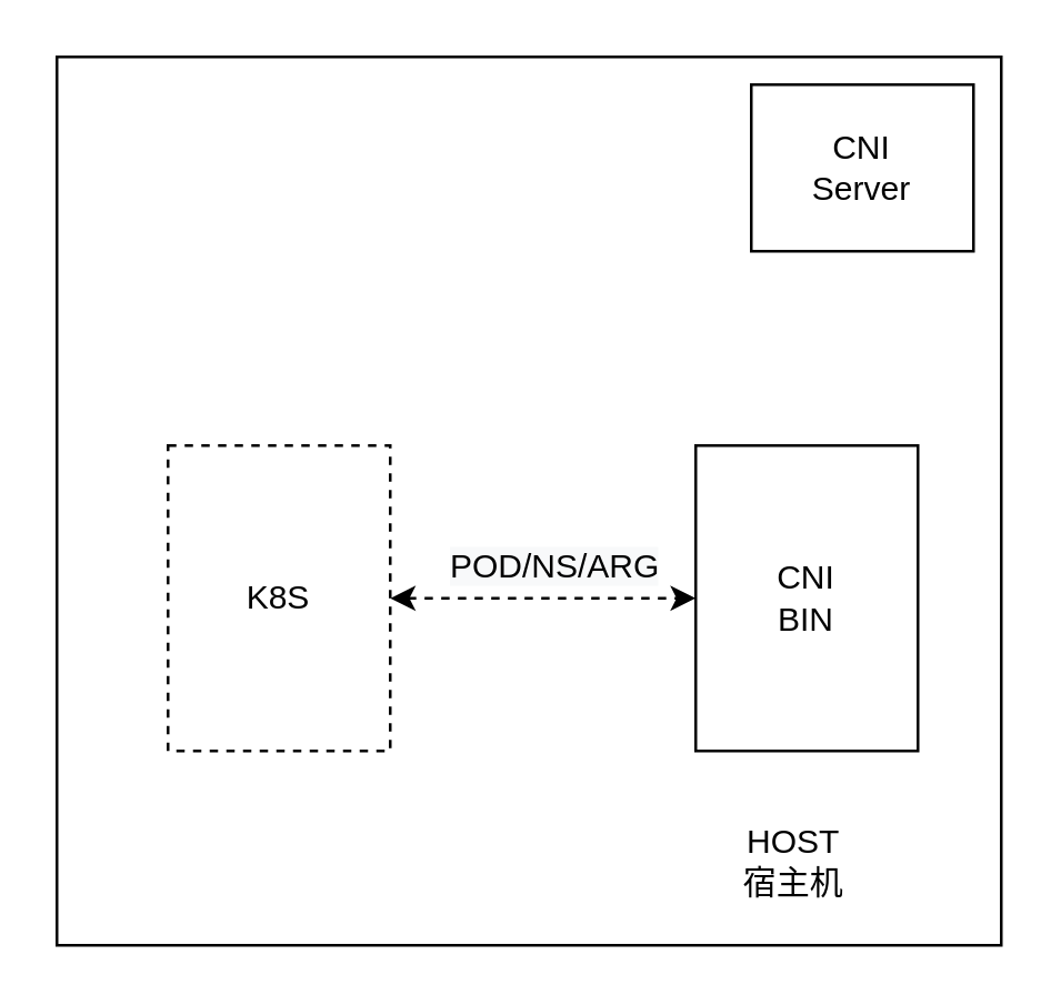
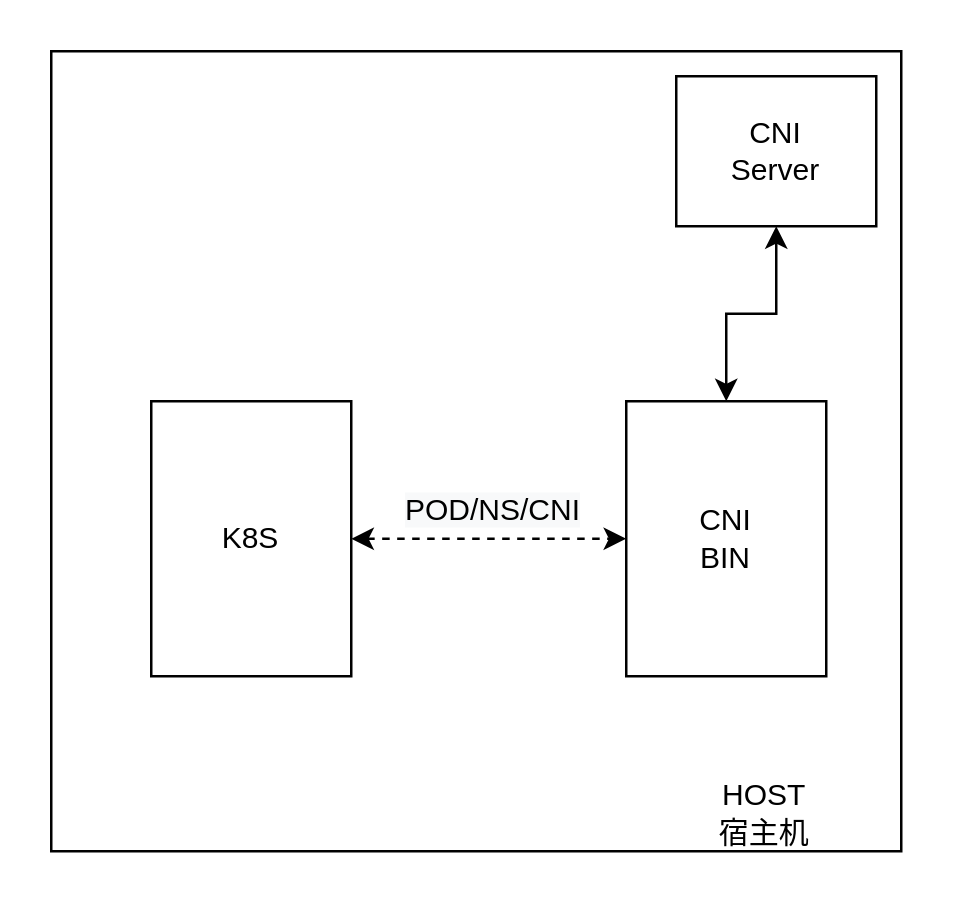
+ <mxCell id="6" style="edgeStyle=orthogonalEdgeStyle;rounded=0;orthogonalLoop=1;jettySize=auto;html=1;exitX=0.5;exitY=0;exitDx=0;exitDy=0;startArrow=classic;startFill=1;" edge="1" parent="1" source="7" target="8"><mxGeometry relative="1" as="geometry" /></mxCell>
- <mxCell id="9" value="&lt;span style=&quot;color: rgb(0, 0, 0); font-family: helvetica; font-size: 12px; font-style: normal; font-weight: 400; letter-spacing: normal; text-align: center; text-indent: 0px; text-transform: none; word-spacing: 0px; background-color: rgb(248, 249, 250); display: inline; float: none;&quot;&gt;POD/NS/ARG&lt;/span&gt;" style="text;whiteSpace=wrap;html=1;" vertex="1" parent="1"><mxGeometry x="160" y="190" width="100" height="30" as="geometry" /></mxCell>
+ <mxCell id="9" value="&lt;span style=&quot;color: rgb(0, 0, 0); font-family: helvetica; font-size: 12px; font-style: normal; font-weight: 400; letter-spacing: normal; text-align: center; text-indent: 0px; text-transform: none; word-spacing: 0px; background-color: rgb(248, 249, 250); display: inline; float: none;&quot;&gt;POD/NS/CNI&lt;/span&gt;" style="text;whiteSpace=wrap;html=1;" vertex="1" parent="1"><mxGeometry x="160" y="190" width="100" height="30" as="geometry" /></mxCell>
- <mxCell id="4" value="K8S" style="rounded=0;whiteSpace=wrap;html=1;dashed=1;" parent="1" vertex="1"><mxGeometry x="60" y="160" width="80" height="110" as="geometry" /></mxCell>
+ <mxCell id="4" value="K8S" style="rounded=0;whiteSpace=wrap;html=1;" parent="1" vertex="1"><mxGeometry x="60" y="160" width="80" height="110" as="geometry" /></mxCell>
- <mxCell id="5" value="HOST&lt;br&gt;宿主机" style="text;html=1;align=center;verticalAlign=middle;resizable=0;points=[];autosize=1;strokeColor=none;" parent="1" vertex="1"><mxGeometry x="260" y="295" width="50" height="30" as="geometry" /></mxCell>
+ <mxCell id="5" value="HOST&lt;br&gt;宿主机" style="text;html=1;align=center;verticalAlign=middle;resizable=0;points=[];autosize=1;strokeColor=none;" parent="1" vertex="1"><mxGeometry x="280" y="310" width="50" height="30" as="geometry" /></mxCell>
